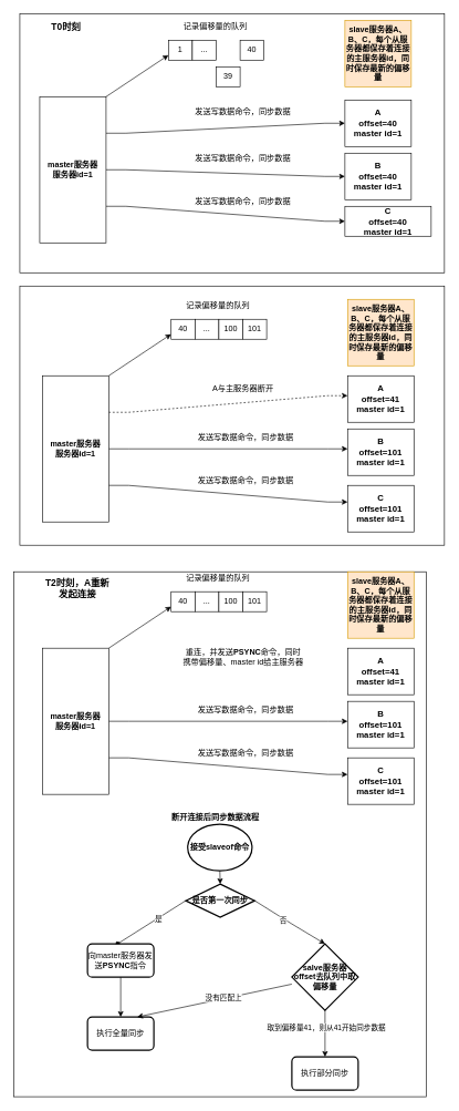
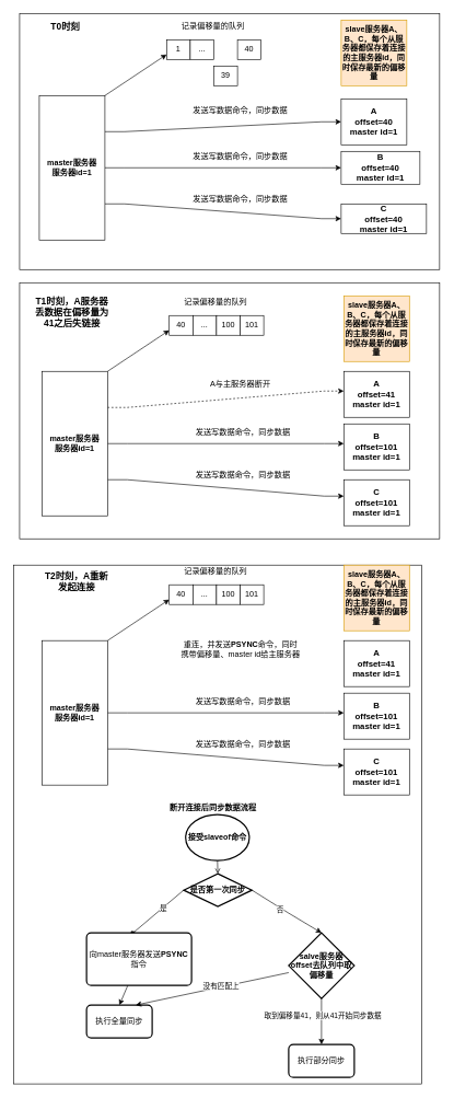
- <mxCell id="11" value="&lt;b style=&quot;font-size: 13px&quot;&gt;B&lt;br&gt;offset=40&lt;br&gt;master id=1&lt;/b&gt;" style="rounded=0;whiteSpace=wrap;html=1;" vertex="1" parent="1"><mxGeometry x="519" y="230" width="100" height="70" as="geometry" /></mxCell>
+ <mxCell id="11" value="&lt;b style=&quot;font-size: 13px&quot;&gt;B&lt;br&gt;offset=40&lt;br&gt;master id=1&lt;/b&gt;" style="rounded=0;whiteSpace=wrap;html=1;" vertex="1" parent="1"><mxGeometry x="519" y="230" width="120" height="50" as="geometry" /></mxCell>
+ <mxCell id="56" value="&lt;font style=&quot;font-size: 14px&quot;&gt;&lt;b&gt;T1时刻，A服务器丢数据在偏移量为41之后失链接&lt;/b&gt;&lt;/font&gt;" style="text;html=1;strokeColor=none;fillColor=none;align=center;verticalAlign=middle;whiteSpace=wrap;rounded=0;" vertex="1" parent="1"><mxGeometry x="49" y="450" width="120" height="50" as="geometry" /></mxCell>
- <mxCell id="59" style="edgeStyle=none;rounded=0;orthogonalLoop=1;jettySize=auto;html=1;exitX=0.5;exitY=1;exitDx=0;exitDy=0;exitPerimeter=0;entryX=0.5;entryY=0;entryDx=0;entryDy=0;entryPerimeter=0;" edge="1" parent="1" source="60" target="65"><mxGeometry relative="1" as="geometry" /></mxCell>
+ <mxCell id="59" style="edgeStyle=none;rounded=0;orthogonalLoop=1;jettySize=auto;html=1;exitX=0.5;exitY=1;exitDx=0;exitDy=0;exitPerimeter=0;entryX=0.5;entryY=0;entryDx=0;entryDy=0;entryPerimeter=0;endArrow=open;" edge="1" parent="1" source="60" target="65"><mxGeometry relative="1" as="geometry" /></mxCell>
- <mxCell id="67" value="向master服务器发送&lt;b&gt;PSYNC&lt;/b&gt;指令" style="rounded=1;whiteSpace=wrap;html=1;absoluteArcSize=1;arcSize=14;strokeWidth=2;" vertex="1" parent="1"><mxGeometry x="131" y="1420" width="100" height="50" as="geometry" /></mxCell>
+ <mxCell id="67" value="向master服务器发送&lt;b&gt;PSYNC&lt;/b&gt;指令" style="rounded=1;whiteSpace=wrap;html=1;absoluteArcSize=1;arcSize=14;strokeWidth=2;" vertex="1" parent="1"><mxGeometry x="131" y="1420" width="160" height="80" as="geometry" /></mxCell>
